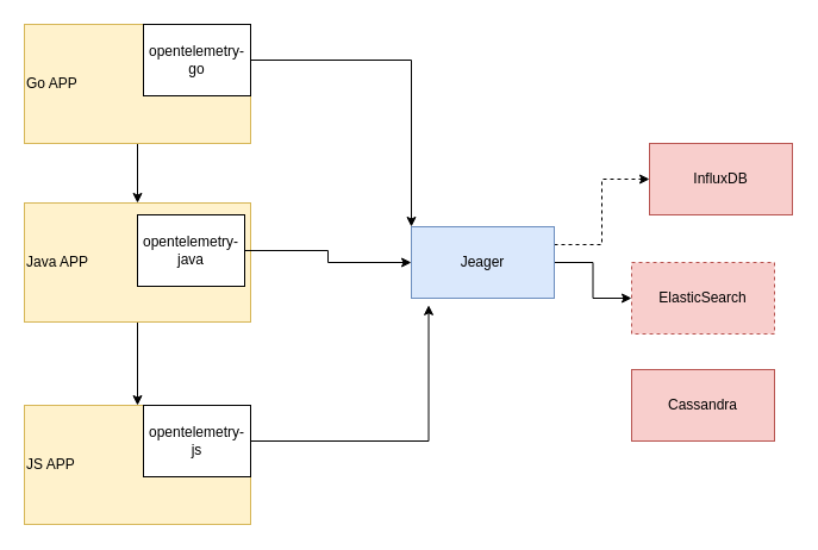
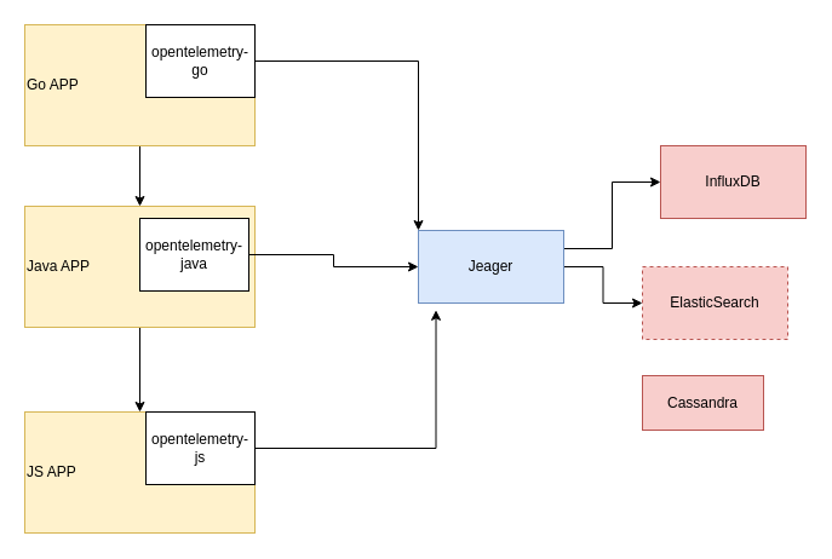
- <mxCell id="13" style="edgeStyle=orthogonalEdgeStyle;rounded=0;orthogonalLoop=1;jettySize=auto;html=1;exitX=1;exitY=0.25;exitDx=0;exitDy=0;entryX=0;entryY=0.5;entryDx=0;entryDy=0;dashed=1;" edge="1" parent="1" source="15" target="16"><mxGeometry relative="1" as="geometry" /></mxCell>
+ <mxCell id="13" style="edgeStyle=orthogonalEdgeStyle;rounded=0;orthogonalLoop=1;jettySize=auto;html=1;exitX=1;exitY=0.25;exitDx=0;exitDy=0;entryX=0;entryY=0.5;entryDx=0;entryDy=0;" edge="1" parent="1" source="15" target="16"><mxGeometry relative="1" as="geometry" /></mxCell>
- <mxCell id="18" value="Cassandra" style="rounded=0;whiteSpace=wrap;html=1;fillColor=#f8cecc;strokeColor=#b85450;" vertex="1" parent="1"><mxGeometry x="530" y="310" width="120" height="60" as="geometry" /></mxCell>
+ <mxCell id="18" value="Cassandra" style="rounded=0;whiteSpace=wrap;html=1;fillColor=#f8cecc;strokeColor=#b85450;" vertex="1" parent="1"><mxGeometry x="530" y="310" width="100" height="45" as="geometry" /></mxCell>
